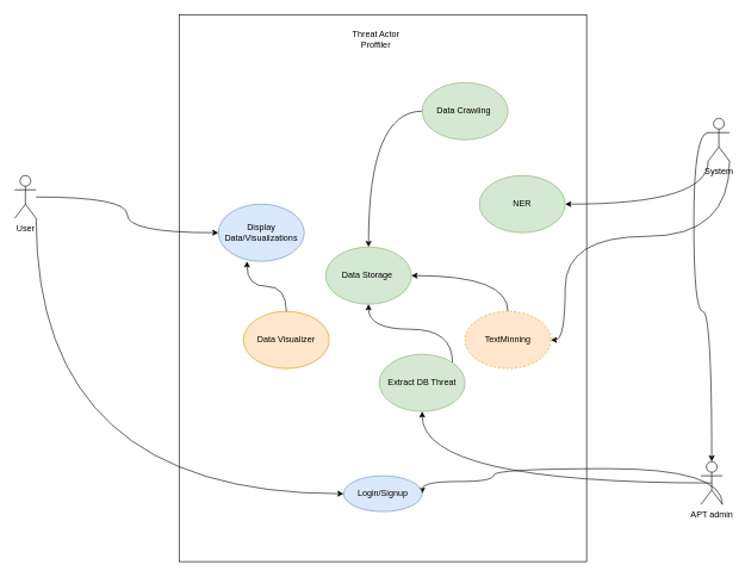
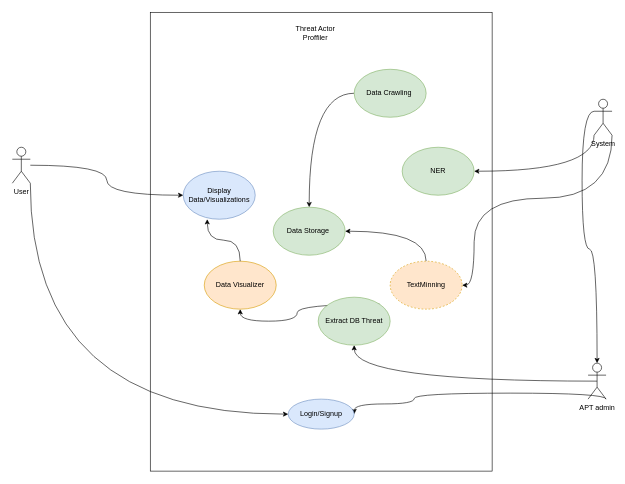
- <mxCell id="18" style="edgeStyle=orthogonalEdgeStyle;rounded=0;orthogonalLoop=1;jettySize=auto;html=1;exitX=1;exitY=0;exitDx=0;exitDy=0;curved=1;" parent="1" source="19" target="16" edge="1"><mxGeometry relative="1" as="geometry" /></mxCell>
+ <mxCell id="18" style="edgeStyle=orthogonalEdgeStyle;rounded=0;orthogonalLoop=1;jettySize=auto;html=1;exitX=1;exitY=0;exitDx=0;exitDy=0;entryX=0.5;entryY=1;entryDx=0;entryDy=0;curved=1;" parent="1" source="19" target="20" edge="1"><mxGeometry relative="1" as="geometry" /></mxCell>
- <mxCell id="13" value="APT admin" style="shape=umlActor;verticalLabelPosition=bottom;verticalAlign=top;html=1;outlineConnect=0;" parent="1" vertex="1"><mxGeometry x="980" y="645" width="30" height="60" as="geometry" /></mxCell>
+ <mxCell id="13" value="APT admin" style="shape=umlActor;verticalLabelPosition=bottom;verticalAlign=top;html=1;outlineConnect=0;" parent="1" vertex="1"><mxGeometry x="980" y="605" width="30" height="60" as="geometry" /></mxCell>
